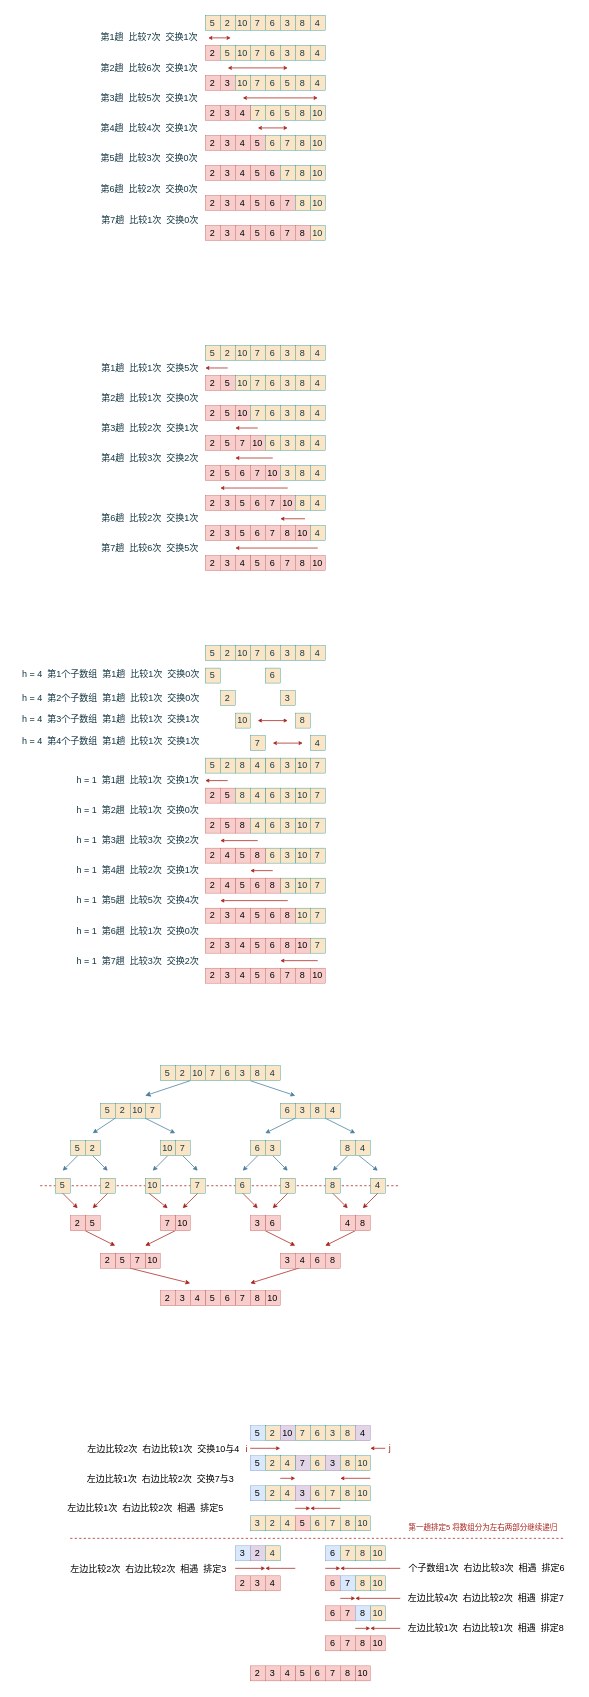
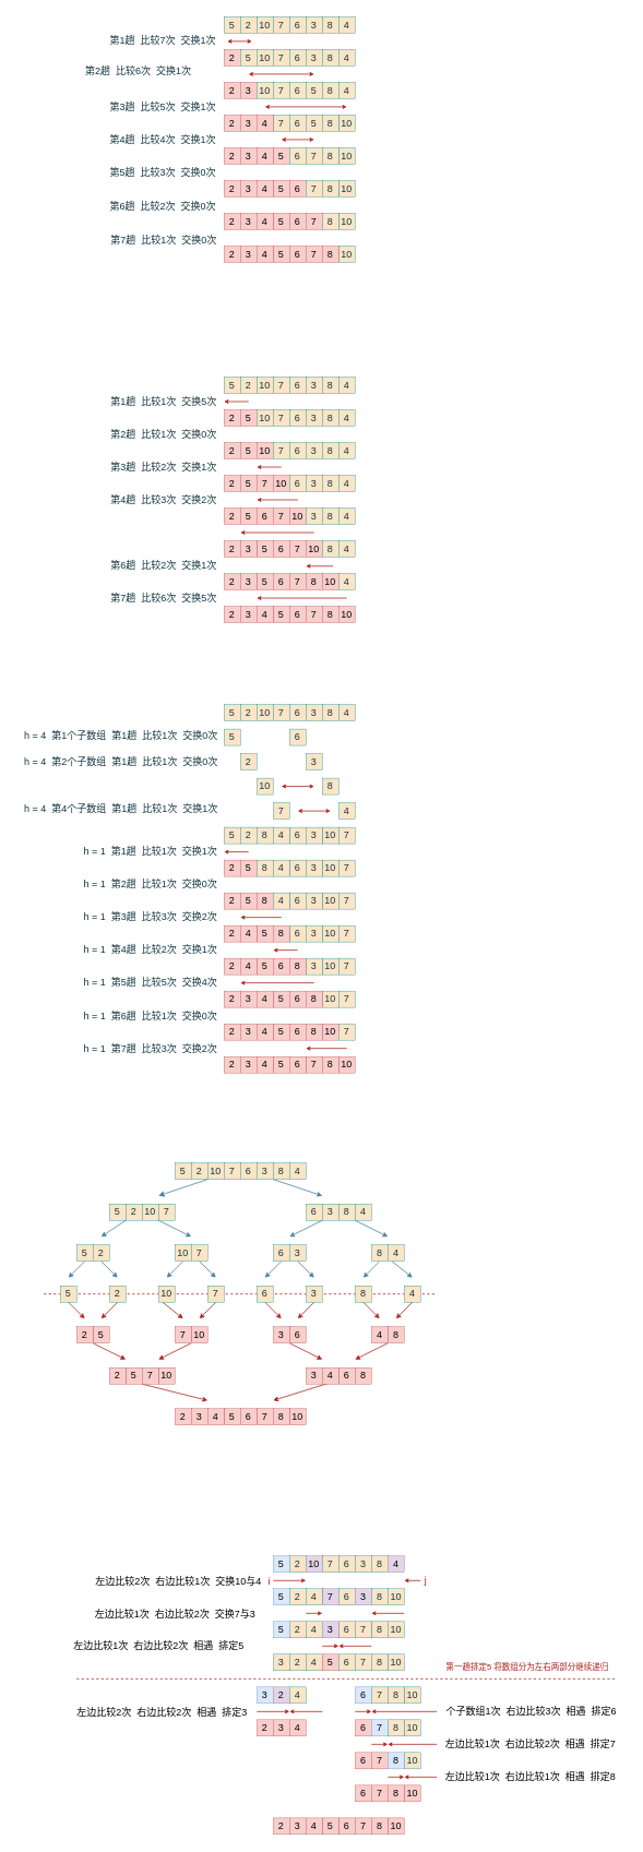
- <mxCell id="72" value="第2趟&amp;nbsp; 比较6次&amp;nbsp; 交换1次" style="text;html=1;align=center;verticalAlign=middle;resizable=0;points=[];autosize=1;strokeColor=none;fillColor=none;fontColor=#143642;fontSize=12;" parent="1" vertex="1"><mxGeometry x="123" y="76" width="150" height="30" as="geometry" /></mxCell>
+ <mxCell id="72" value="第2趟&amp;nbsp; 比较6次&amp;nbsp; 交换1次" style="text;html=1;align=center;verticalAlign=middle;resizable=0;points=[];autosize=1;strokeColor=none;fillColor=none;fontColor=#143642;fontSize=12;" parent="1" vertex="1"><mxGeometry x="93" y="71" width="150" height="30" as="geometry" /></mxCell>
- <mxCell id="174" value="h = 4&amp;nbsp; 第3个子数组&amp;nbsp; 第1趟&amp;nbsp; 比较1次&amp;nbsp; 交换1次" style="text;html=1;align=center;verticalAlign=middle;resizable=0;points=[];autosize=1;strokeColor=none;fillColor=none;fontColor=#143642;fontSize=12;" parent="1" vertex="1"><mxGeometry x="20" y="946" width="254" height="26" as="geometry" /></mxCell>
- <mxCell id="419" value="左边比较4次&amp;nbsp; 右边比较2次&amp;nbsp; 相遇&amp;nbsp; 排定7" style="text;html=1;align=center;verticalAlign=middle;resizable=0;points=[];autosize=1;strokeColor=none;fillColor=none;" parent="1" vertex="1"><mxGeometry x="532" y="2115" width="230" height="30" as="geometry" /></mxCell>
+ <mxCell id="419" value="左边比较1次&amp;nbsp; 右边比较2次&amp;nbsp; 相遇&amp;nbsp; 排定7" style="text;html=1;align=center;verticalAlign=middle;resizable=0;points=[];autosize=1;strokeColor=none;fillColor=none;" parent="1" vertex="1"><mxGeometry x="532" y="2115" width="230" height="30" as="geometry" /></mxCell>
